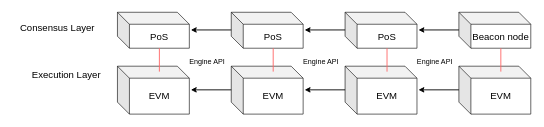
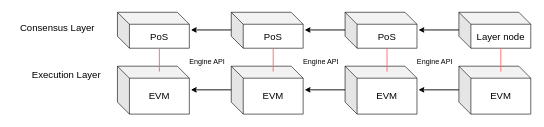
- <mxCell id="9" value="&lt;span style=&quot;font-size: 16px&quot;&gt;Beacon node&lt;/span&gt;" style="shape=cube;whiteSpace=wrap;html=1;boundedLbl=1;backgroundOutline=1;darkOpacity=0.05;darkOpacity2=0.1;" vertex="1" parent="1"><mxGeometry x="765" y="20" width="120" height="60" as="geometry" /></mxCell>
+ <mxCell id="9" value="&lt;span style=&quot;font-size: 16px&quot;&gt;Layer node&lt;/span&gt;" style="shape=cube;whiteSpace=wrap;html=1;boundedLbl=1;backgroundOutline=1;darkOpacity=0.05;darkOpacity2=0.1;" vertex="1" parent="1"><mxGeometry x="765" y="20" width="120" height="60" as="geometry" /></mxCell>
